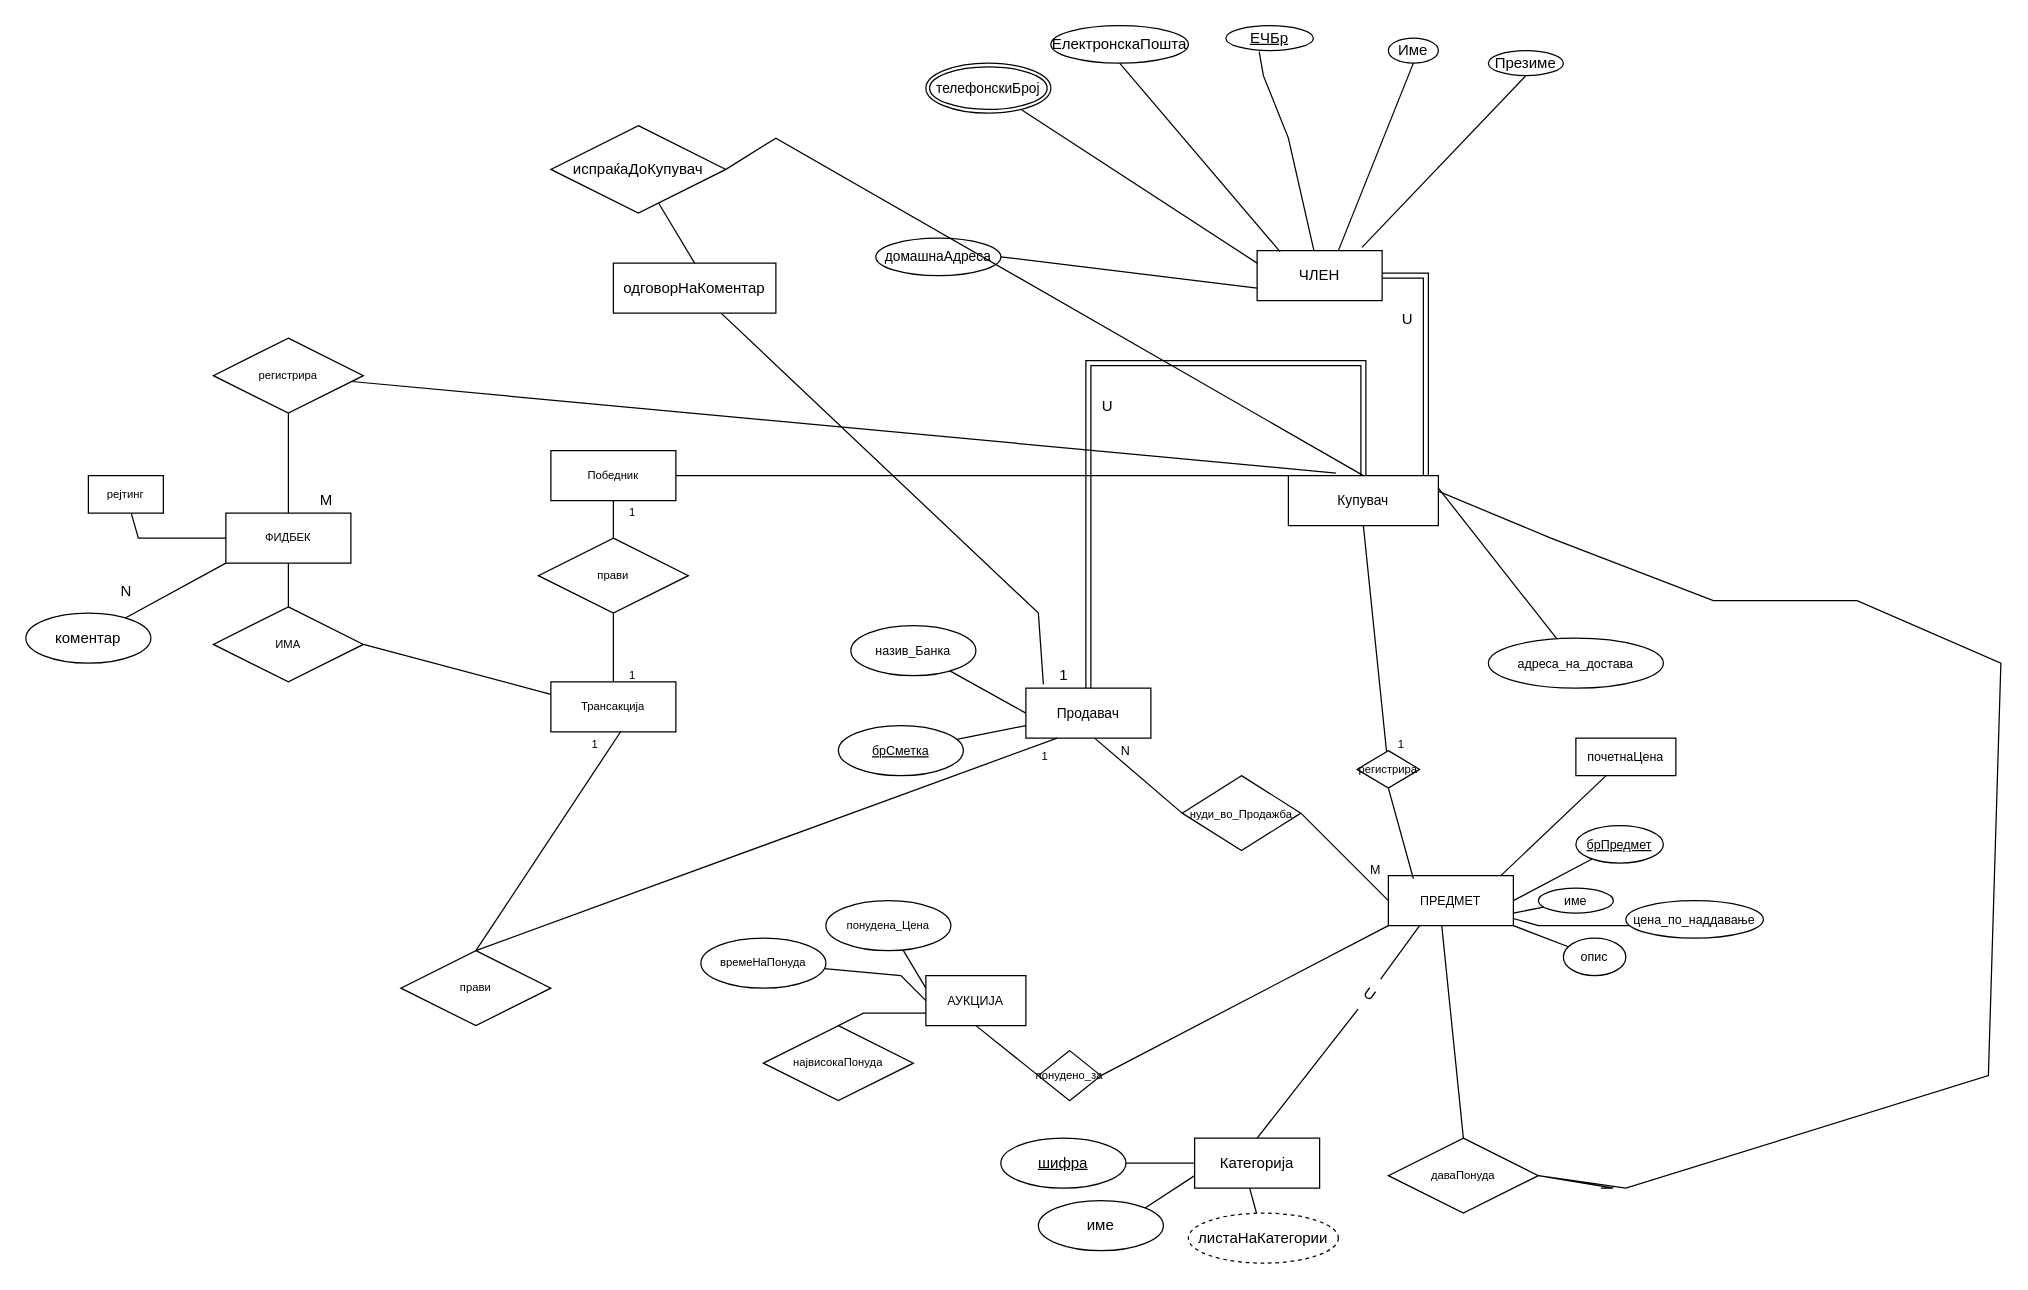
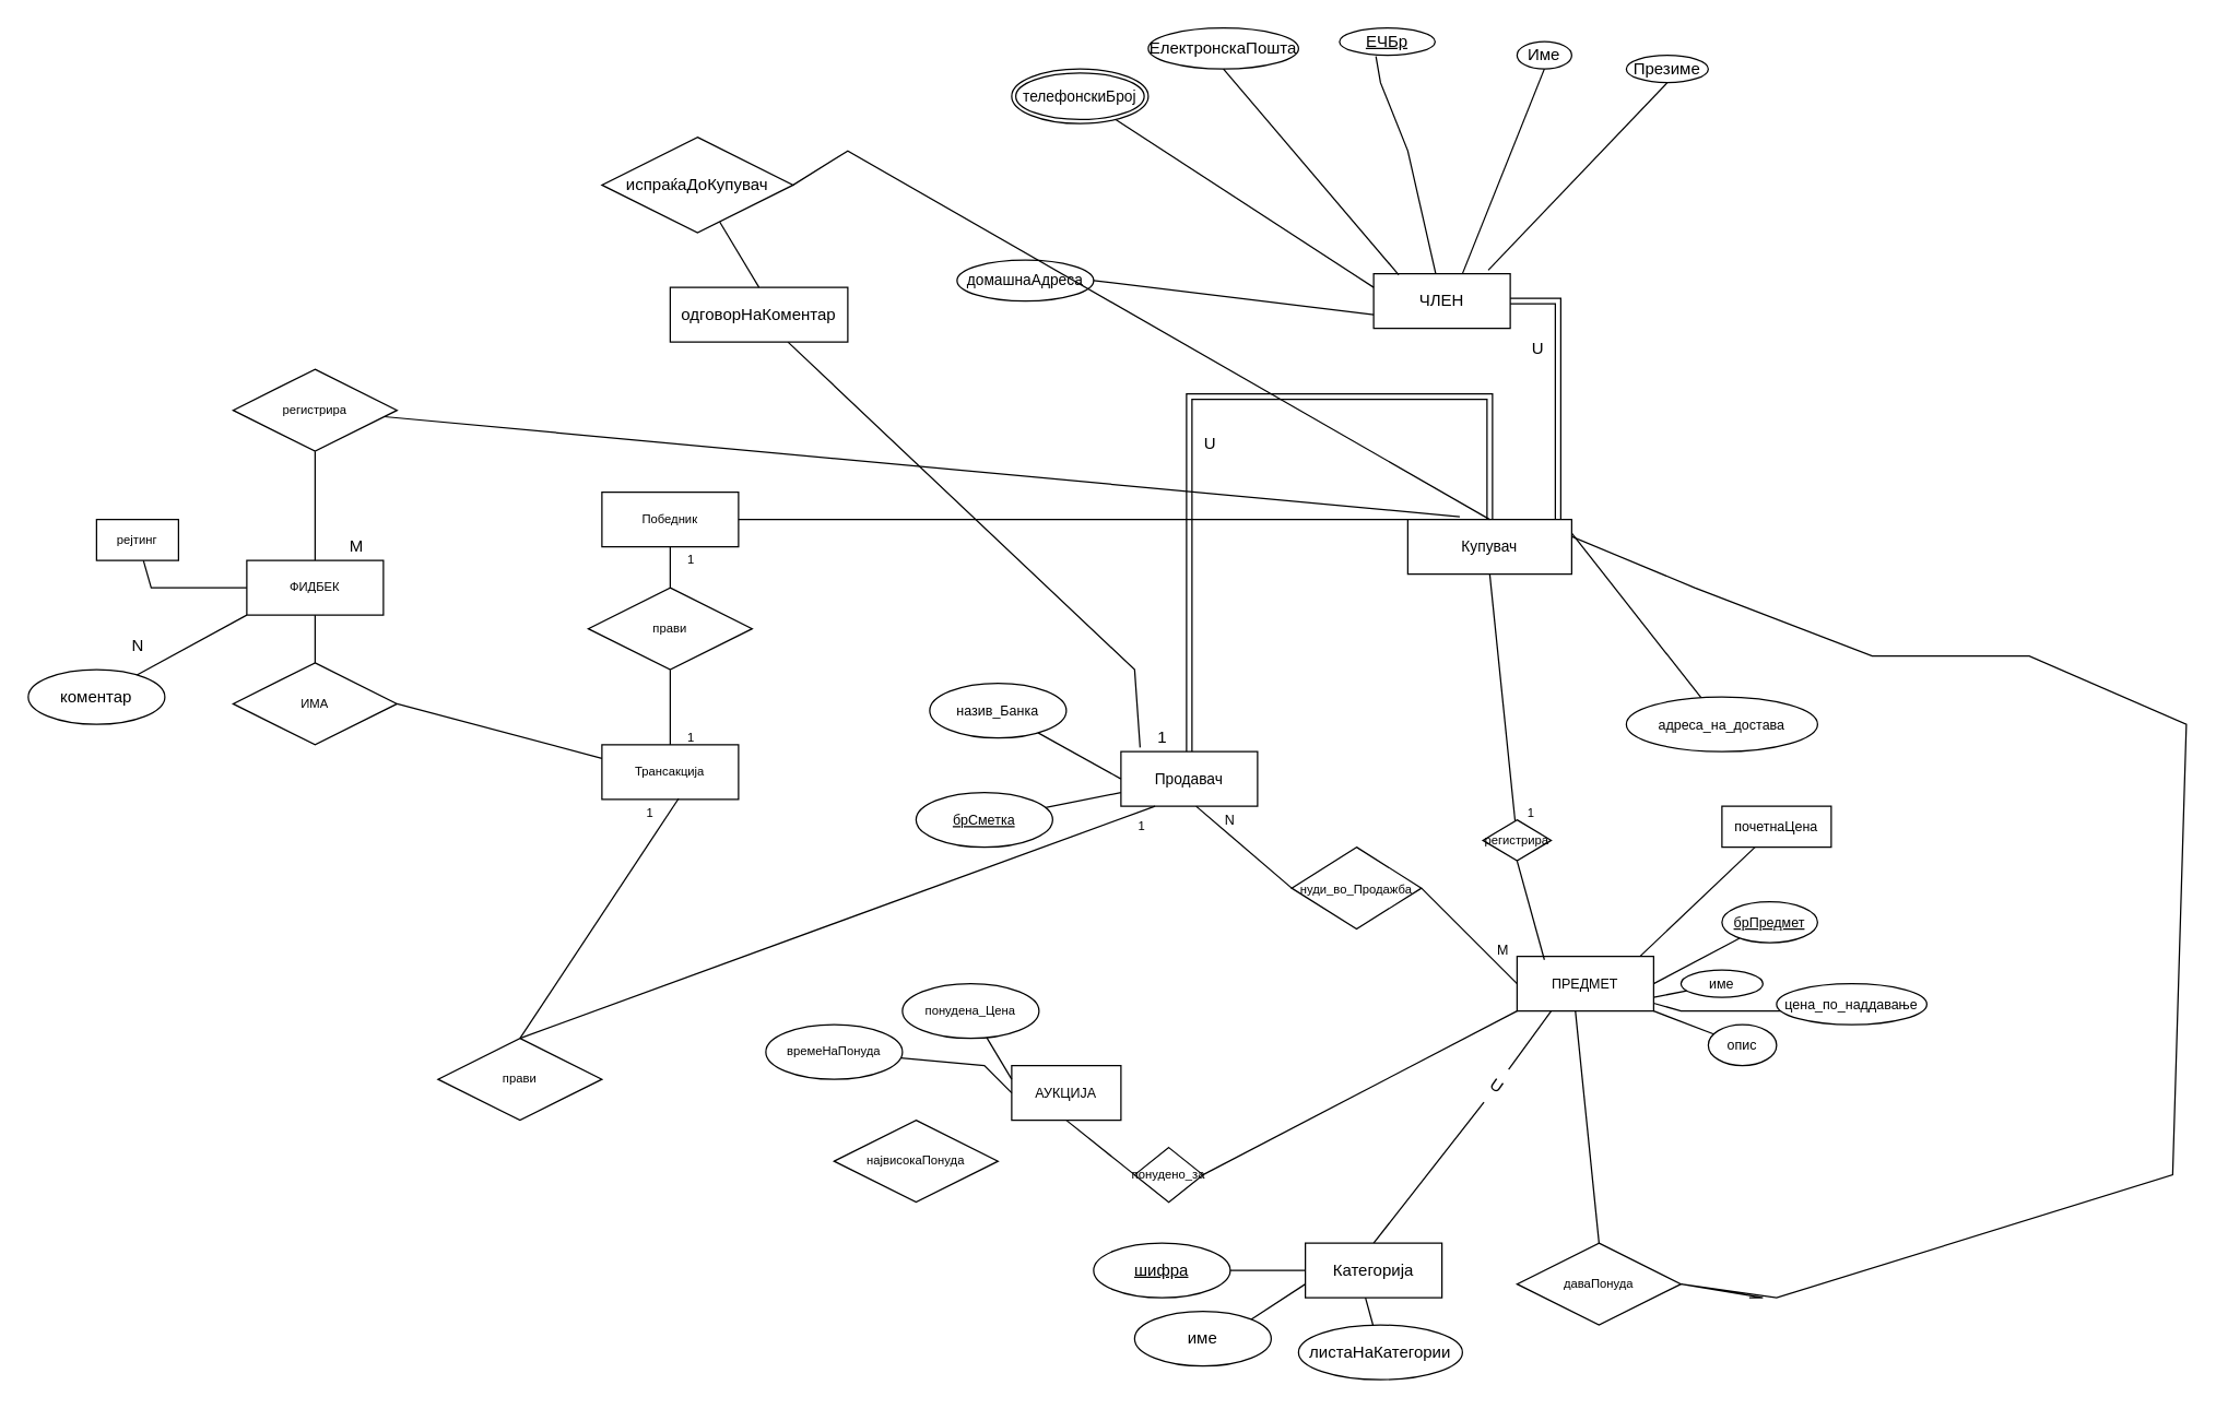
- <mxCell id="37" value="" style="endArrow=none;html=1;rounded=0;fontSize=9;exitX=0;exitY=0.75;exitDx=0;exitDy=0;entryX=0.5;entryY=0;entryDx=0;entryDy=0;" parent="1" source="18" target="40" edge="1"><mxGeometry width="50" height="50" relative="1" as="geometry"><mxPoint x="710" y="800" as="sourcePoint" /><mxPoint x="677.724" y="814.035" as="targetPoint" /><Array as="points"><mxPoint x="690" y="810" /></Array></mxGeometry></mxCell>
- <mxCell id="93" value="листаНаКатегории" style="ellipse;whiteSpace=wrap;html=1;align=center;dashed=1;" vertex="1" parent="1"><mxGeometry x="950" y="970" width="120" height="40" as="geometry" /></mxCell>
+ <mxCell id="93" value="листаНаКатегории" style="ellipse;whiteSpace=wrap;html=1;align=center;" vertex="1" parent="1"><mxGeometry x="950" y="970" width="120" height="40" as="geometry" /></mxCell>
